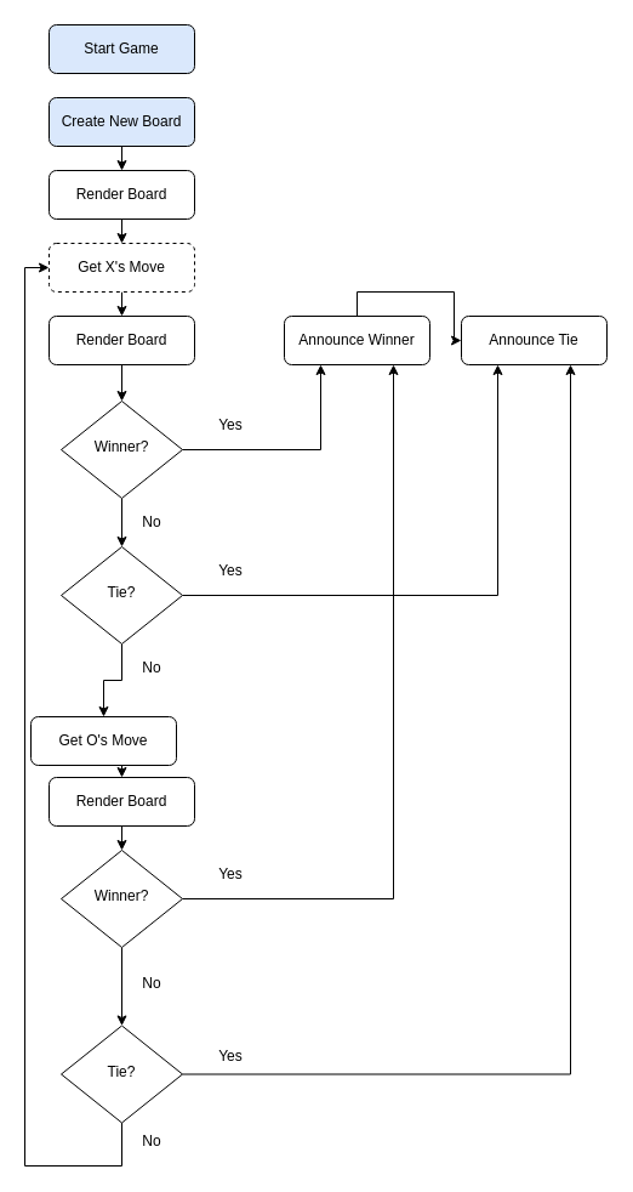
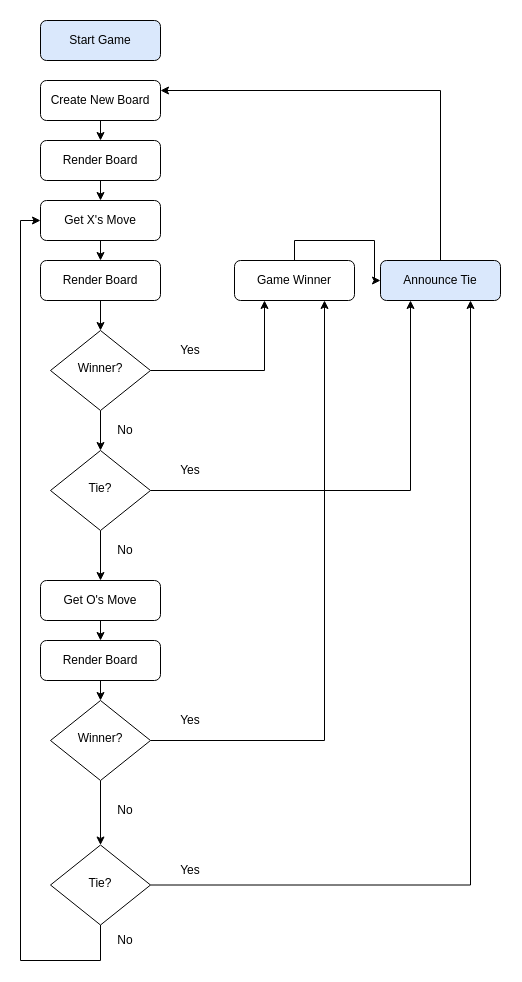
+ <mxCell id="21" style="edgeStyle=orthogonalEdgeStyle;rounded=0;orthogonalLoop=1;jettySize=auto;html=1;exitX=0.5;exitY=0;exitDx=0;exitDy=0;entryX=1;entryY=0.25;entryDx=0;entryDy=0;" edge="1" parent="1" source="22" target="4"><mxGeometry relative="1" as="geometry" /></mxCell>
- <mxCell id="4" value="Create New Board" style="rounded=1;whiteSpace=wrap;html=1;fontSize=12;glass=0;strokeWidth=1;shadow=0;fillColor=#dae8fc;" vertex="1" parent="1"><mxGeometry x="40" y="80" width="120" height="40" as="geometry" /></mxCell>
+ <mxCell id="4" value="Create New Board" style="rounded=1;whiteSpace=wrap;html=1;fontSize=12;glass=0;strokeWidth=1;shadow=0;" vertex="1" parent="1"><mxGeometry x="40" y="80" width="120" height="40" as="geometry" /></mxCell>
- <mxCell id="32" value="Get X's Move" style="rounded=1;whiteSpace=wrap;html=1;fontSize=12;glass=0;strokeWidth=1;shadow=0;dashed=1;" vertex="1" parent="1"><mxGeometry x="40" y="200" width="120" height="40" as="geometry" /></mxCell>
+ <mxCell id="32" value="Get X's Move" style="rounded=1;whiteSpace=wrap;html=1;fontSize=12;glass=0;strokeWidth=1;shadow=0;" vertex="1" parent="1"><mxGeometry x="40" y="200" width="120" height="40" as="geometry" /></mxCell>
- <mxCell id="8" value="Announce Winner" style="rounded=1;whiteSpace=wrap;html=1;fontSize=12;glass=0;strokeWidth=1;shadow=0;" vertex="1" parent="1"><mxGeometry x="234" y="260" width="120" height="40" as="geometry" /></mxCell>
+ <mxCell id="8" value="Game Winner" style="rounded=1;whiteSpace=wrap;html=1;fontSize=12;glass=0;strokeWidth=1;shadow=0;" vertex="1" parent="1"><mxGeometry x="234" y="260" width="120" height="40" as="geometry" /></mxCell>
- <mxCell id="22" value="Announce Tie" style="rounded=1;whiteSpace=wrap;html=1;fontSize=12;glass=0;strokeWidth=1;shadow=0;" vertex="1" parent="1"><mxGeometry x="380" y="260" width="120" height="40" as="geometry" /></mxCell>
+ <mxCell id="22" value="Announce Tie" style="rounded=1;whiteSpace=wrap;html=1;fontSize=12;glass=0;strokeWidth=1;shadow=0;fillColor=#dae8fc;" vertex="1" parent="1"><mxGeometry x="380" y="260" width="120" height="40" as="geometry" /></mxCell>
- <mxCell id="6" value="Get O's Move" style="rounded=1;whiteSpace=wrap;html=1;fontSize=12;glass=0;strokeWidth=1;shadow=0;" vertex="1" parent="1"><mxGeometry x="25" y="590" width="120" height="40" as="geometry" /></mxCell>
+ <mxCell id="6" value="Get O's Move" style="rounded=1;whiteSpace=wrap;html=1;fontSize=12;glass=0;strokeWidth=1;shadow=0;" vertex="1" parent="1"><mxGeometry x="40" y="580" width="120" height="40" as="geometry" /></mxCell>
